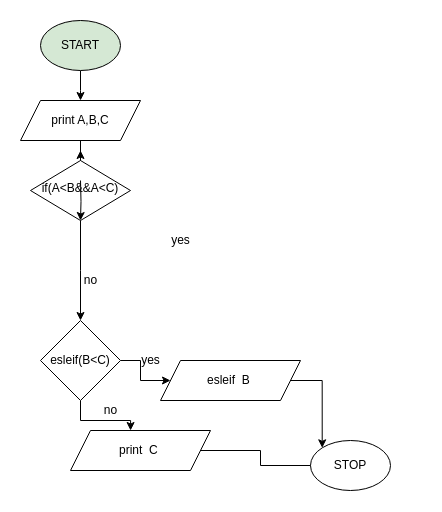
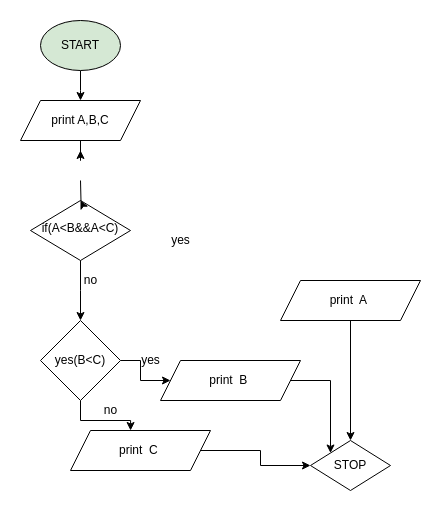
- <mxCell id="2" value="if(A&amp;lt;B&amp;amp;&amp;amp;A&amp;lt;C)" style="rhombus;whiteSpace=wrap;html=1;shadow=0;fontFamily=Helvetica;fontSize=12;align=center;strokeWidth=1;spacing=6;spacingTop=-4;" vertex="1" parent="1"><mxGeometry x="30" y="160" width="100" height="60" as="geometry" /></mxCell>
+ <mxCell id="2" value="if(A&amp;lt;B&amp;amp;&amp;amp;A&amp;lt;C)" style="rhombus;whiteSpace=wrap;html=1;shadow=0;fontFamily=Helvetica;fontSize=12;align=center;strokeWidth=1;spacing=6;spacingTop=-4;" vertex="1" parent="1"><mxGeometry x="30" y="200" width="100" height="60" as="geometry" /></mxCell>
+ <mxCell id="17" value="&lt;span&gt;print&amp;nbsp; A&amp;nbsp;&lt;/span&gt;" style="shape=parallelogram;perimeter=parallelogramPerimeter;whiteSpace=wrap;html=1;fixedSize=1;" vertex="1" parent="1"><mxGeometry x="280" y="280" width="140" height="40" as="geometry" /></mxCell>
- <mxCell id="20" value="esleif(B&amp;lt;C)" style="rhombus;whiteSpace=wrap;html=1;" vertex="1" parent="1"><mxGeometry x="40" y="320" width="80" height="80" as="geometry" /></mxCell>
+ <mxCell id="20" value="yes(B&amp;lt;C)" style="rhombus;whiteSpace=wrap;html=1;" vertex="1" parent="1"><mxGeometry x="40" y="320" width="80" height="80" as="geometry" /></mxCell>
+ <mxCell id="16" style="edgeStyle=orthogonalEdgeStyle;rounded=0;orthogonalLoop=1;jettySize=auto;html=1;exitX=0.5;exitY=1;exitDx=0;exitDy=0;" edge="1" parent="1" source="17" target="5"><mxGeometry relative="1" as="geometry" /></mxCell>
- <mxCell id="13" value="&lt;span&gt;esleif&amp;nbsp; B&amp;nbsp;&lt;/span&gt;" style="shape=parallelogram;perimeter=parallelogramPerimeter;whiteSpace=wrap;html=1;fixedSize=1;" vertex="1" parent="1"><mxGeometry x="160" y="360" width="140" height="40" as="geometry" /></mxCell>
+ <mxCell id="13" value="&lt;span&gt;print&amp;nbsp; B&amp;nbsp;&lt;/span&gt;" style="shape=parallelogram;perimeter=parallelogramPerimeter;whiteSpace=wrap;html=1;fixedSize=1;" vertex="1" parent="1"><mxGeometry x="160" y="360" width="140" height="40" as="geometry" /></mxCell>
- <mxCell id="14" style="edgeStyle=orthogonalEdgeStyle;rounded=0;orthogonalLoop=1;jettySize=auto;html=1;entryX=0;entryY=0.5;entryDx=0;entryDy=0;endArrow=none;" edge="1" parent="1" source="15" target="5"><mxGeometry relative="1" as="geometry" /></mxCell>
+ <mxCell id="14" style="edgeStyle=orthogonalEdgeStyle;rounded=0;orthogonalLoop=1;jettySize=auto;html=1;entryX=0;entryY=0.5;entryDx=0;entryDy=0;" edge="1" parent="1" source="15" target="5"><mxGeometry relative="1" as="geometry" /></mxCell>
- <mxCell id="5" value="STOP" style="ellipse;whiteSpace=wrap;html=1;" vertex="1" parent="1"><mxGeometry x="310" y="440" width="80" height="50" as="geometry" /></mxCell>
+ <mxCell id="5" value="STOP" style="rhombus;whiteSpace=wrap;html=1;" vertex="1" parent="1"><mxGeometry x="310" y="440" width="80" height="50" as="geometry" /></mxCell>
